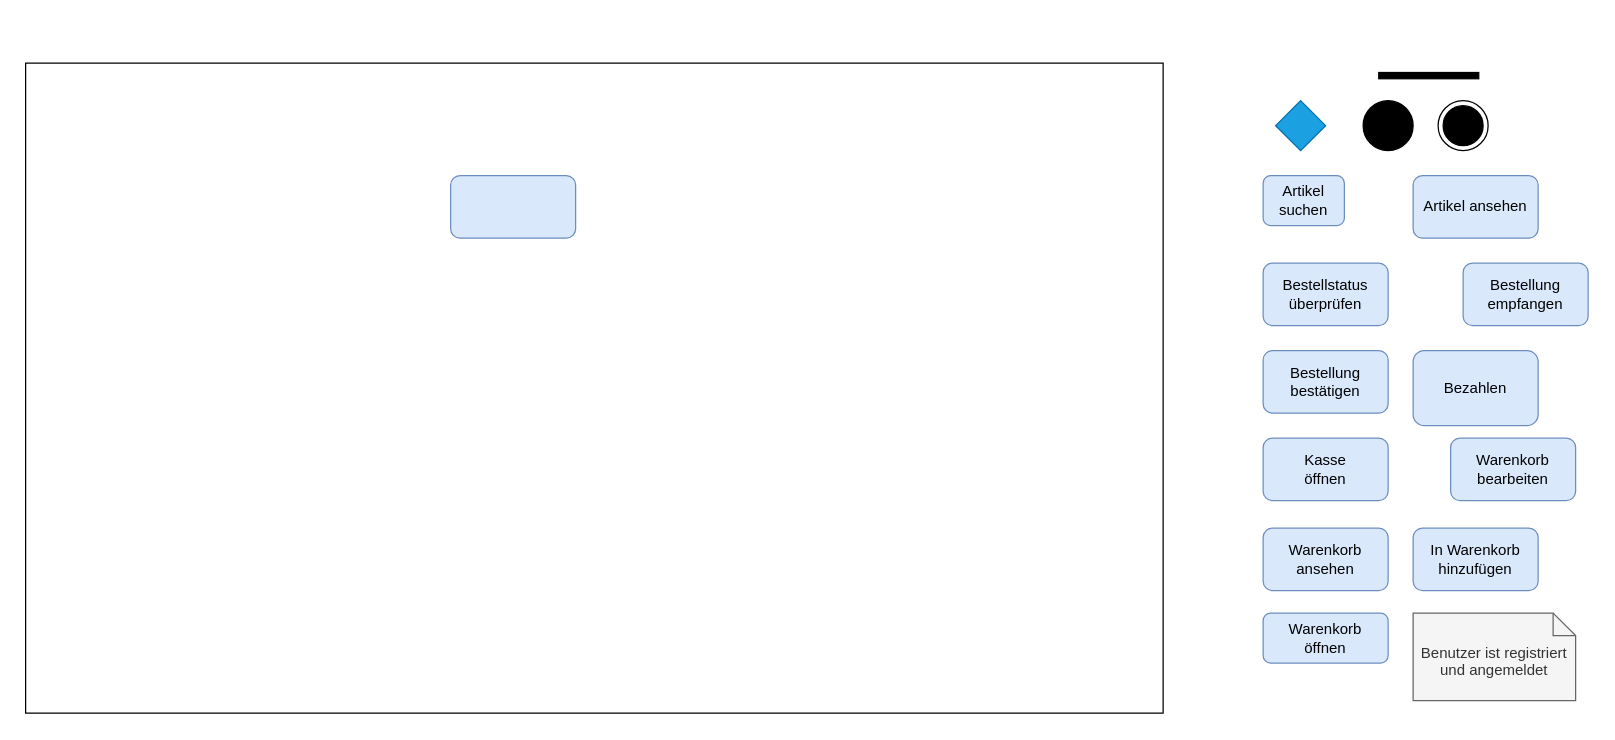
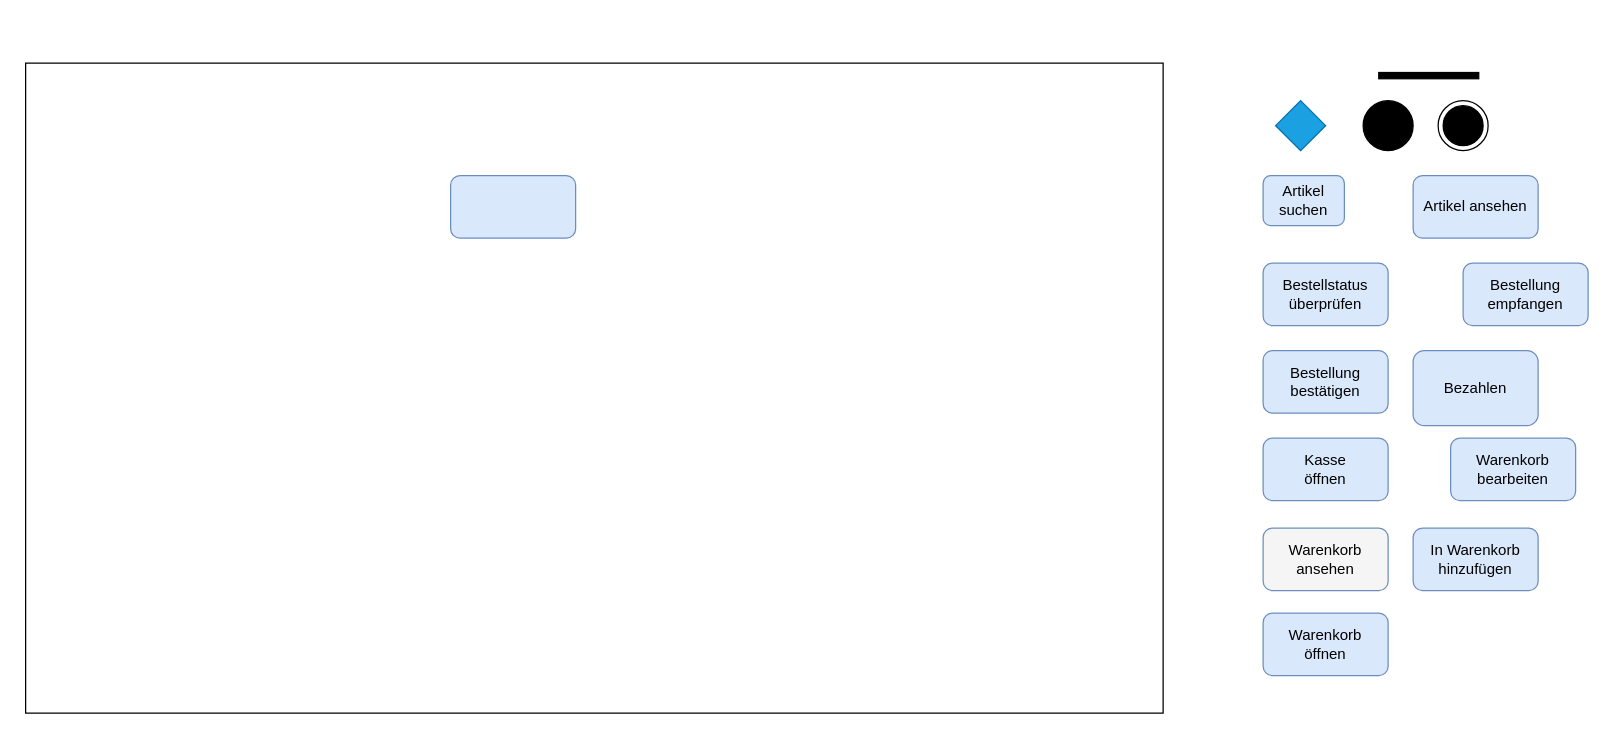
- <mxCell id="13" value="Warenkorb&lt;br&gt;ansehen" style="rounded=1;whiteSpace=wrap;html=1;fillColor=#dae8fc;strokeColor=#6c8ebf;" vertex="1" parent="1"><mxGeometry x="1010" y="422" width="100" height="50" as="geometry" /></mxCell>
+ <mxCell id="13" value="Warenkorb&lt;br&gt;ansehen" style="rounded=1;whiteSpace=wrap;html=1;fillColor=#f5f5f5;strokeColor=#6c8ebf;" vertex="1" parent="1"><mxGeometry x="1010" y="422" width="100" height="50" as="geometry" /></mxCell>
- <mxCell id="6" value="Warenkorb&lt;br&gt;öffnen" style="rounded=1;whiteSpace=wrap;html=1;fillColor=#dae8fc;strokeColor=#6c8ebf;" vertex="1" parent="1"><mxGeometry x="1010" y="490" width="100" height="40" as="geometry" /></mxCell>
+ <mxCell id="6" value="Warenkorb&lt;br&gt;öffnen" style="rounded=1;whiteSpace=wrap;html=1;fillColor=#dae8fc;strokeColor=#6c8ebf;" vertex="1" parent="1"><mxGeometry x="1010" y="490" width="100" height="50" as="geometry" /></mxCell>
- <mxCell id="15" value="Benutzer ist registriert&lt;br&gt;und angemeldet" style="shape=note2;boundedLbl=1;whiteSpace=wrap;html=1;size=18;verticalAlign=top;align=center;fillColor=#f5f5f5;fontColor=#333333;strokeColor=#666666;" vertex="1" parent="1"><mxGeometry x="1130" y="490" width="130" height="70" as="geometry" /></mxCell>
